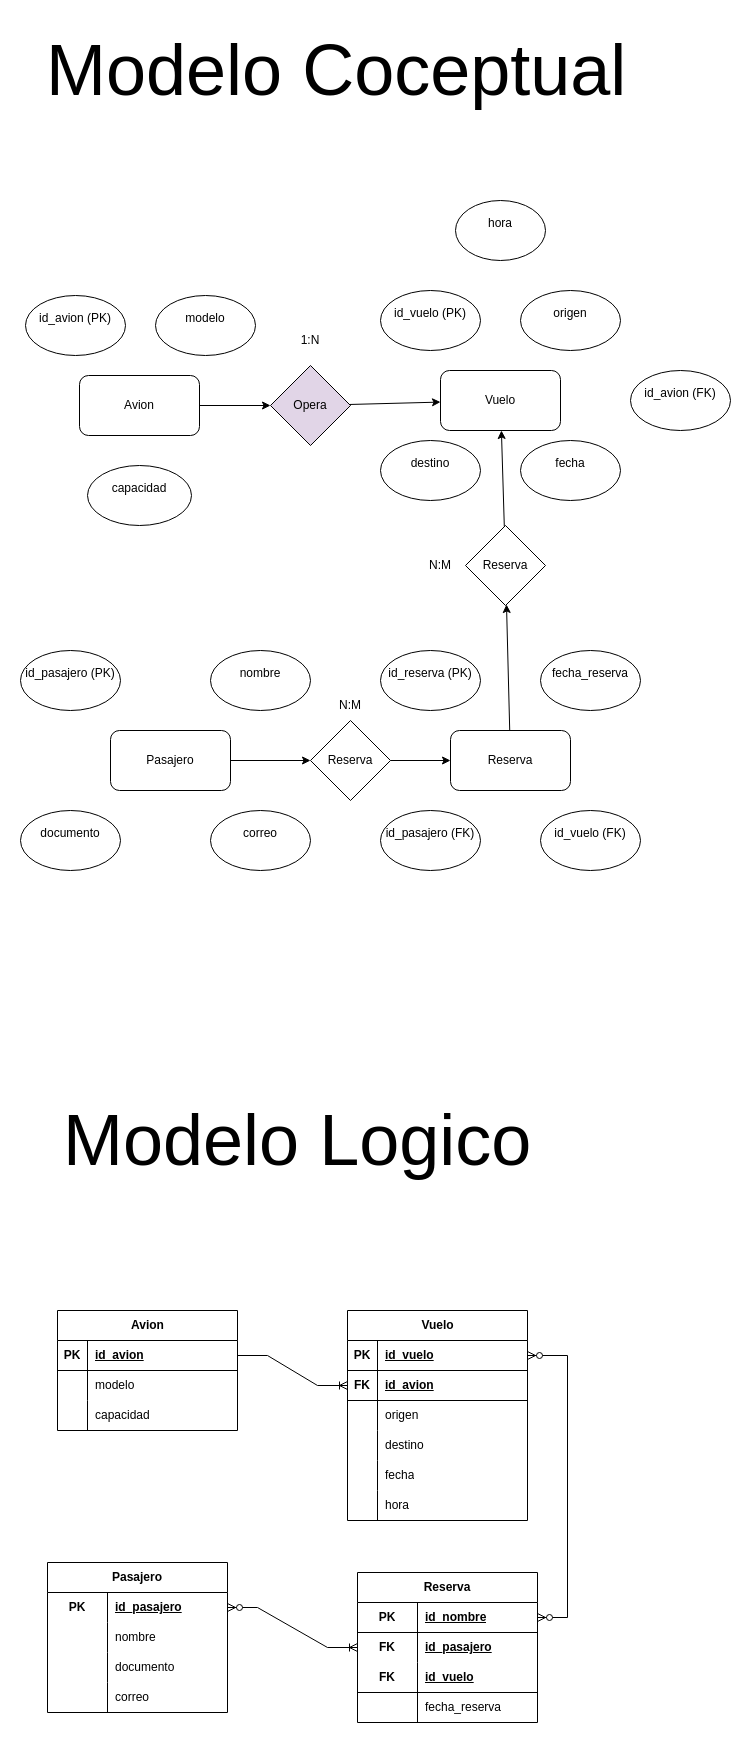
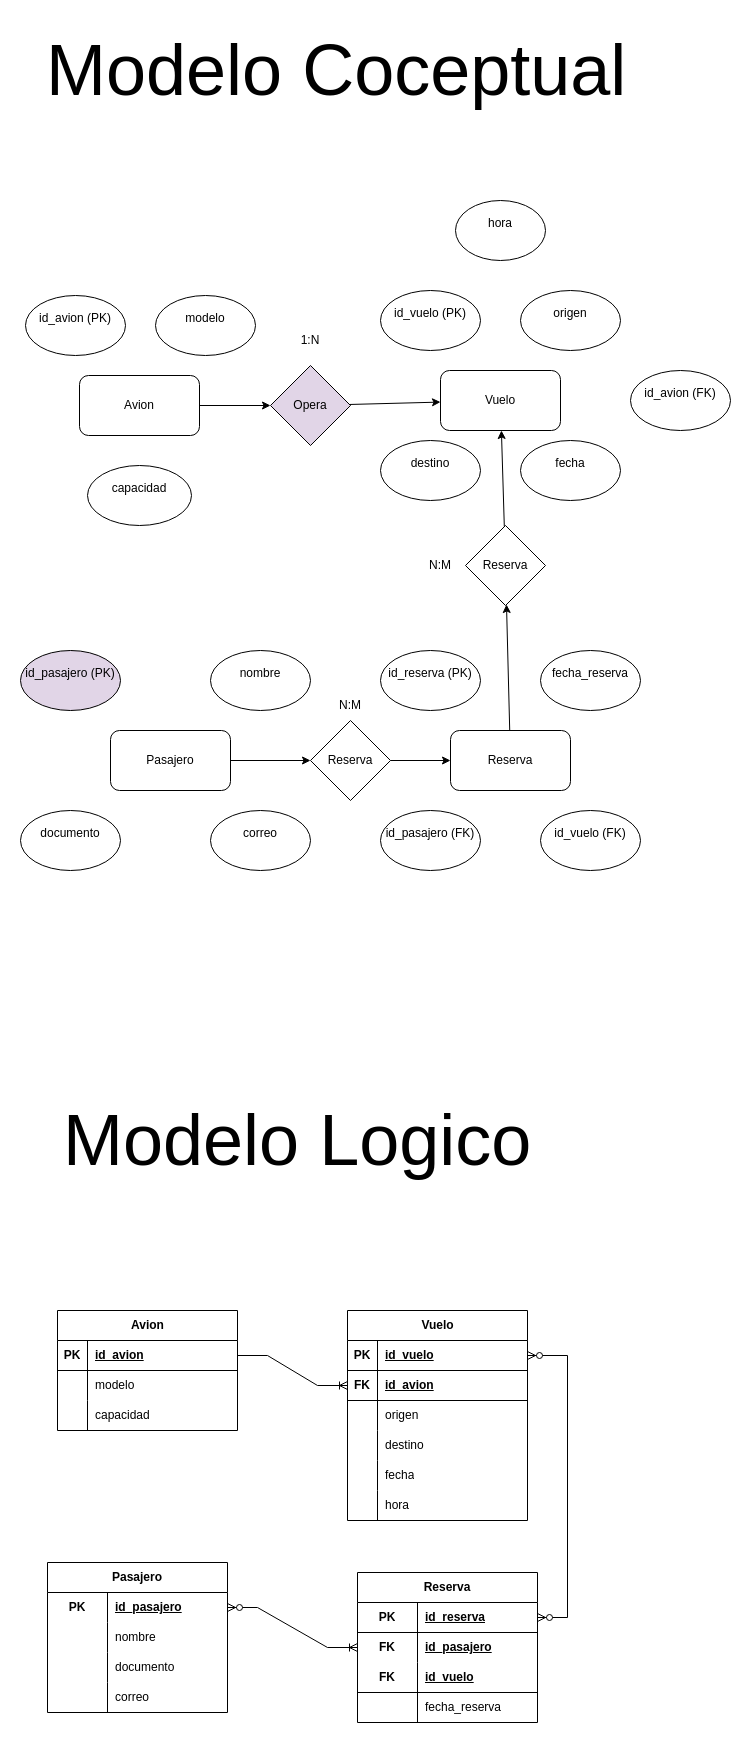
- <mxCell id="6" value="&#10;id_pasajero (PK)&#10;&#10;" style="ellipse;whiteSpace=wrap;html=1;" vertex="1" parent="1"><mxGeometry x="20" y="650" width="100" height="60" as="geometry" /></mxCell>
+ <mxCell id="6" value="&#10;id_pasajero (PK)&#10;&#10;" style="ellipse;whiteSpace=wrap;html=1;fillColor=#e1d5e7;" vertex="1" parent="1"><mxGeometry x="20" y="650" width="100" height="60" as="geometry" /></mxCell>
- <mxCell id="80" value="id_nombre" style="shape=partialRectangle;connectable=0;fillColor=none;top=0;left=0;bottom=0;right=0;align=left;spacingLeft=6;fontStyle=5;overflow=hidden;html=1;whiteSpace=wrap;" vertex="1" parent="78"><mxGeometry x="60" width="120" height="30" as="geometry"><mxRectangle width="120" height="30" as="alternateBounds" /></mxGeometry></mxCell>
+ <mxCell id="80" value="id_reserva" style="shape=partialRectangle;connectable=0;fillColor=none;top=0;left=0;bottom=0;right=0;align=left;spacingLeft=6;fontStyle=5;overflow=hidden;html=1;whiteSpace=wrap;" vertex="1" parent="78"><mxGeometry x="60" width="120" height="30" as="geometry"><mxRectangle width="120" height="30" as="alternateBounds" /></mxGeometry></mxCell>
